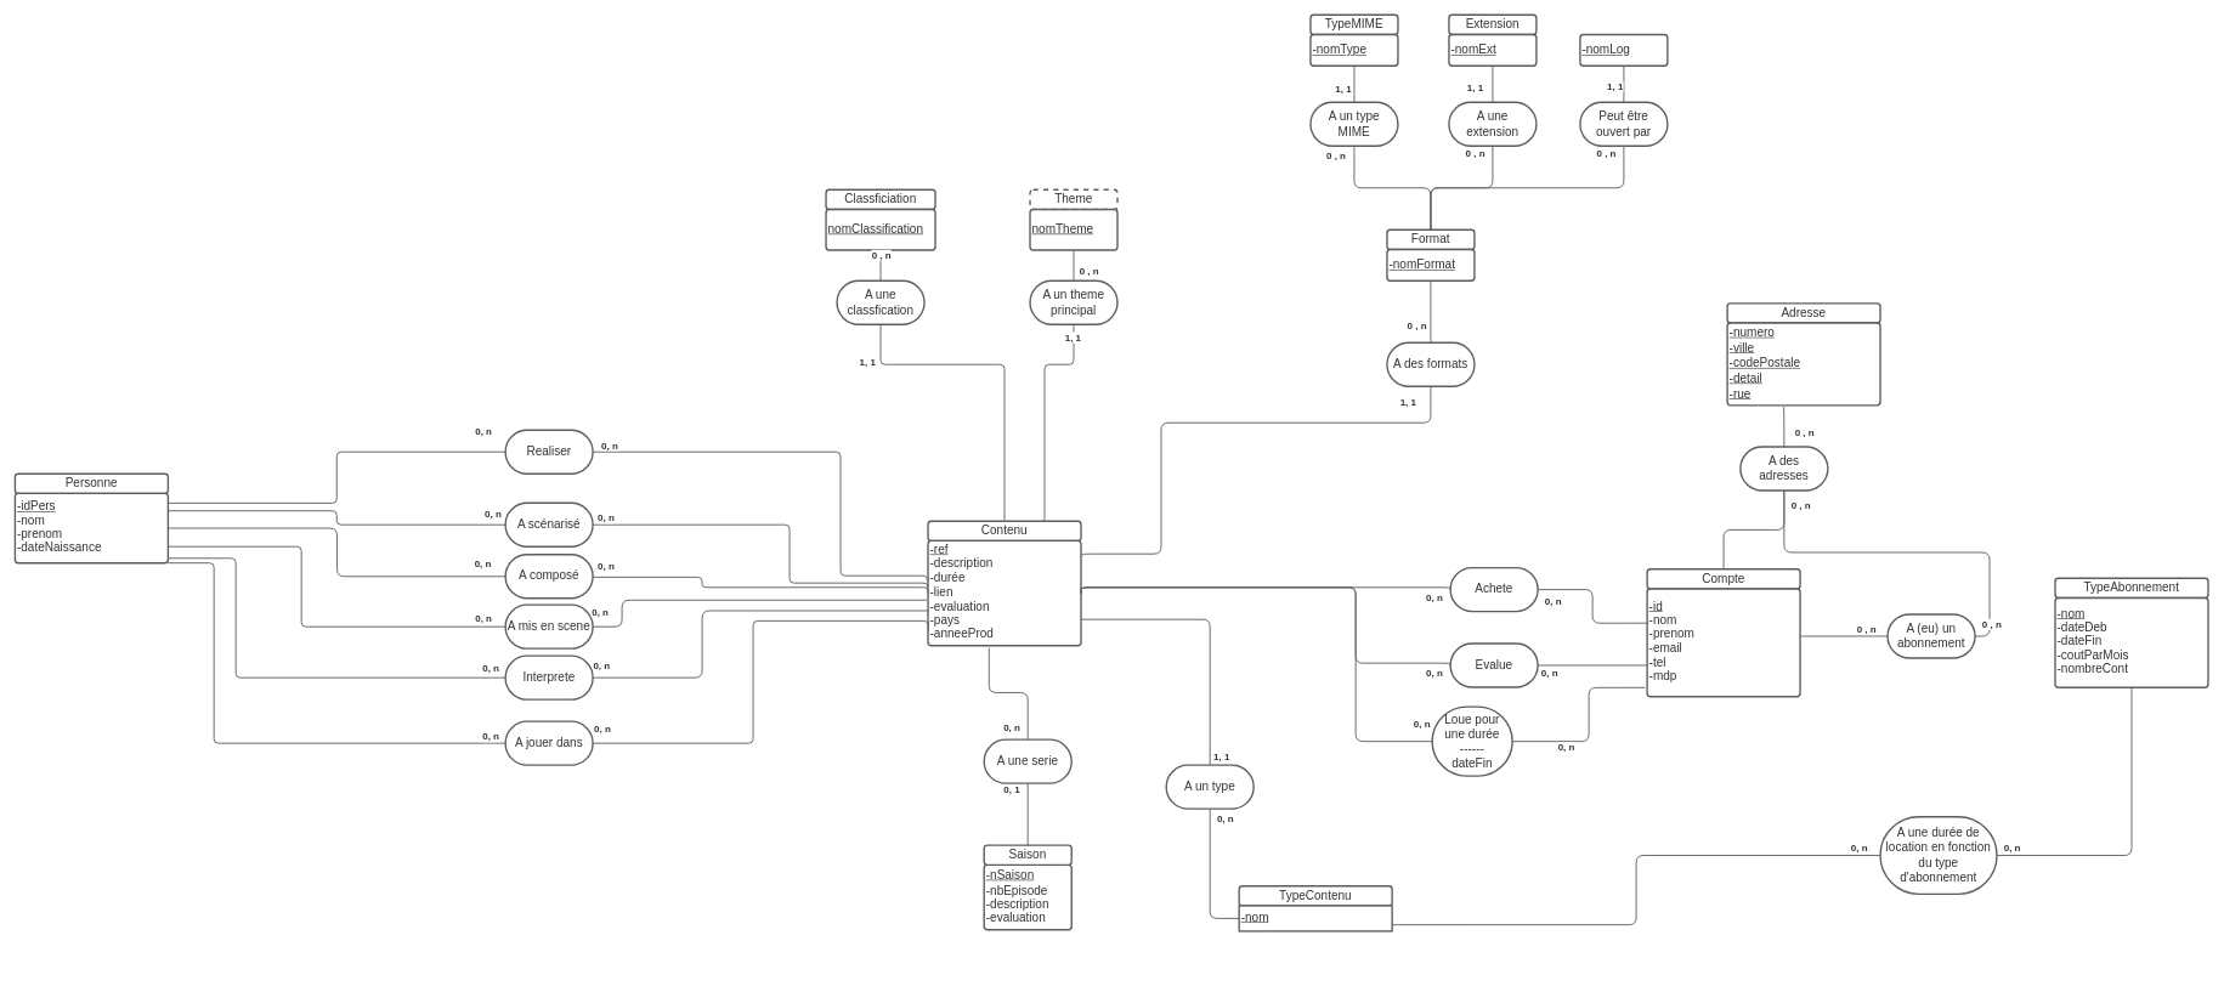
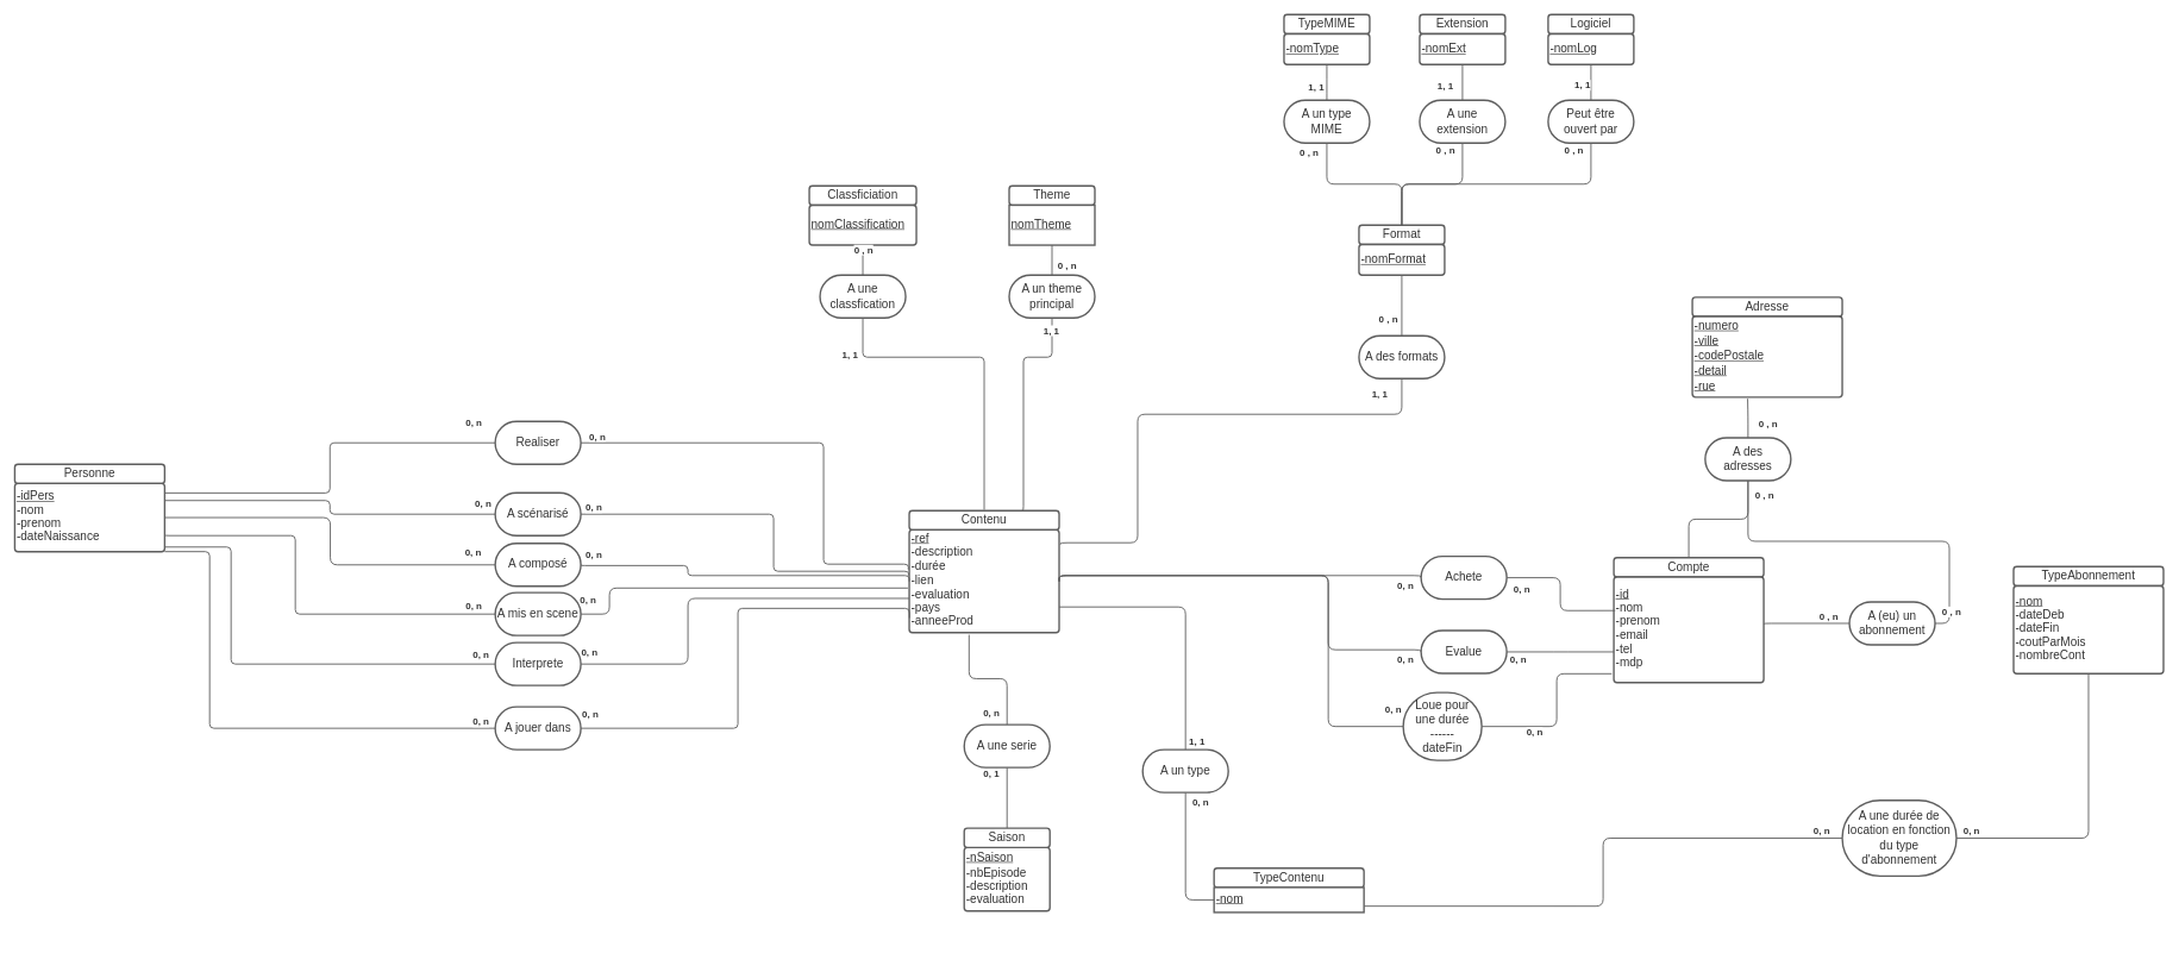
+ <mxCell id="65" value="Logiciel" style="html=1;overflow=block;blockSpacing=1;whiteSpace=wrap;fontSize=16.7;fontColor=#333333;align=center;spacing=3.8;strokeColor=#5e5e5e;strokeOpacity=100;rounded=1;absoluteArcSize=1;arcSize=9;strokeWidth=2.3;lucidId=jejBH.42-18E;" parent="1" vertex="1"><mxGeometry x="2168" y="20" width="120" height="27" as="geometry" /></mxCell>
- <mxCell id="2" value="Theme" style="html=1;overflow=block;blockSpacing=1;whiteSpace=wrap;fontSize=16.7;fontColor=#333333;align=center;spacing=3.8;strokeColor=#5e5e5e;strokeOpacity=100;rounded=1;absoluteArcSize=1;arcSize=9;strokeWidth=2.3;lucidId=jejBH.42-18E;dashed=1;" parent="1" vertex="1"><mxGeometry x="1413" y="260" width="120" height="27" as="geometry" /></mxCell>
+ <mxCell id="2" value="Theme" style="html=1;overflow=block;blockSpacing=1;whiteSpace=wrap;fontSize=16.7;fontColor=#333333;align=center;spacing=3.8;strokeColor=#5e5e5e;strokeOpacity=100;rounded=1;absoluteArcSize=1;arcSize=9;strokeWidth=2.3;lucidId=jejBH.42-18E;" parent="1" vertex="1"><mxGeometry x="1413" y="260" width="120" height="27" as="geometry" /></mxCell>
- <mxCell id="3" value="nomTheme" style="html=1;overflow=block;blockSpacing=1;whiteSpace=wrap;fontSize=16.7;fontColor=#333333;fontStyle=4;align=left;spacing=3.8;verticalAlign=middle;strokeColor=#5e5e5e;strokeOpacity=100;rounded=1;absoluteArcSize=1;arcSize=9;strokeWidth=2.3;lucidId=jejBxBTFkY.N;" parent="1" vertex="1"><mxGeometry x="1413" y="287" width="120" height="56" as="geometry" /></mxCell>
+ <mxCell id="3" value="nomTheme" style="html=1;overflow=block;blockSpacing=1;whiteSpace=wrap;fontSize=16.7;fontColor=#333333;fontStyle=4;align=left;spacing=3.8;verticalAlign=middle;strokeColor=#5e5e5e;strokeOpacity=100;absoluteArcSize=1;arcSize=9;strokeWidth=2.3;lucidId=jejBxBTFkY.N;rounded=0;" parent="1" vertex="1"><mxGeometry x="1413" y="287" width="120" height="56" as="geometry" /></mxCell>
